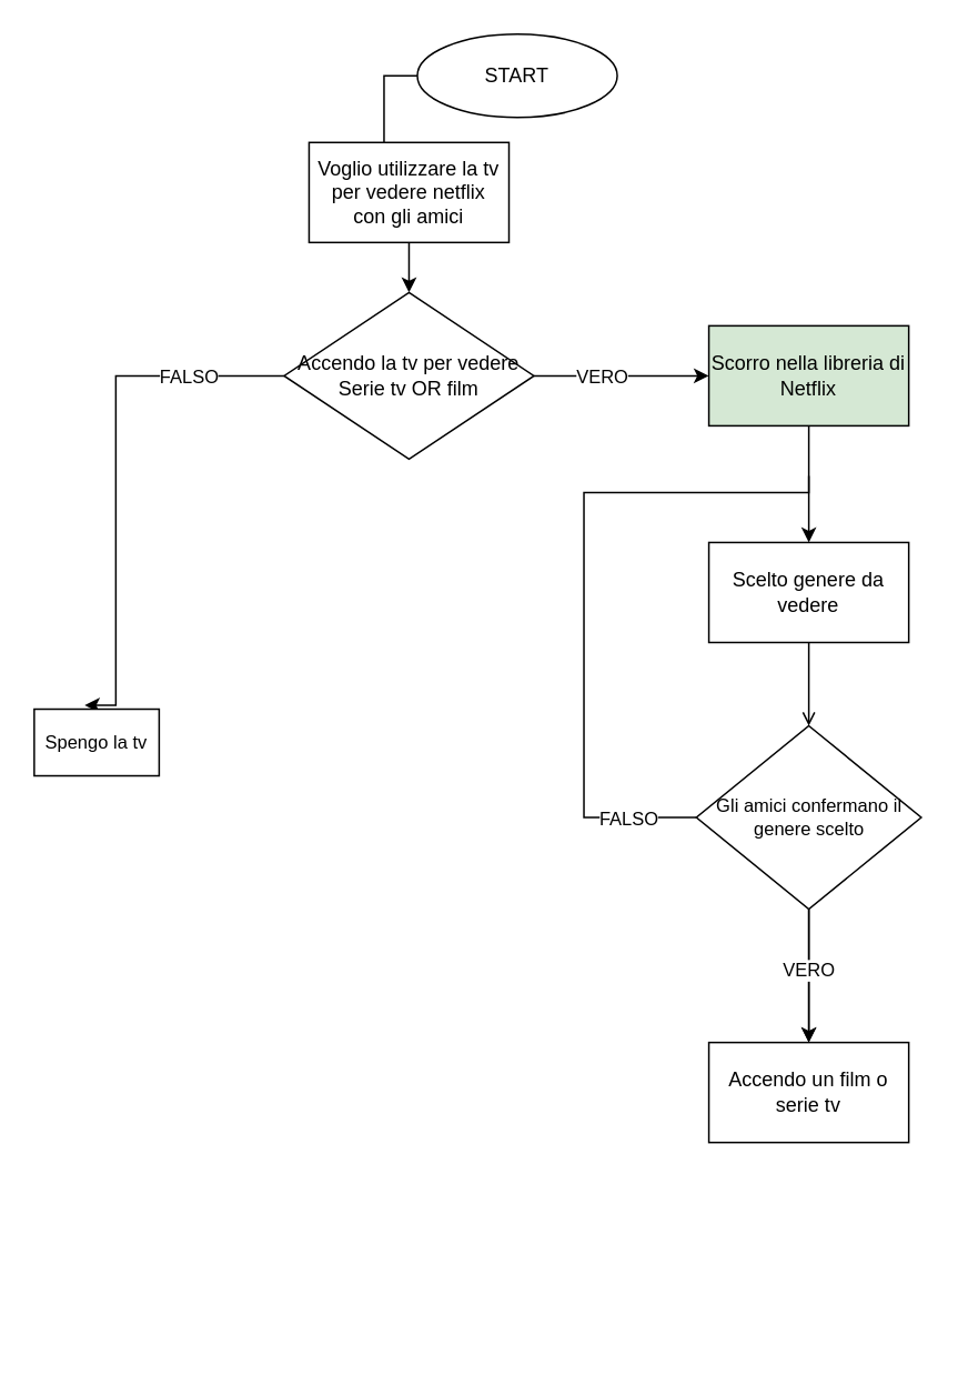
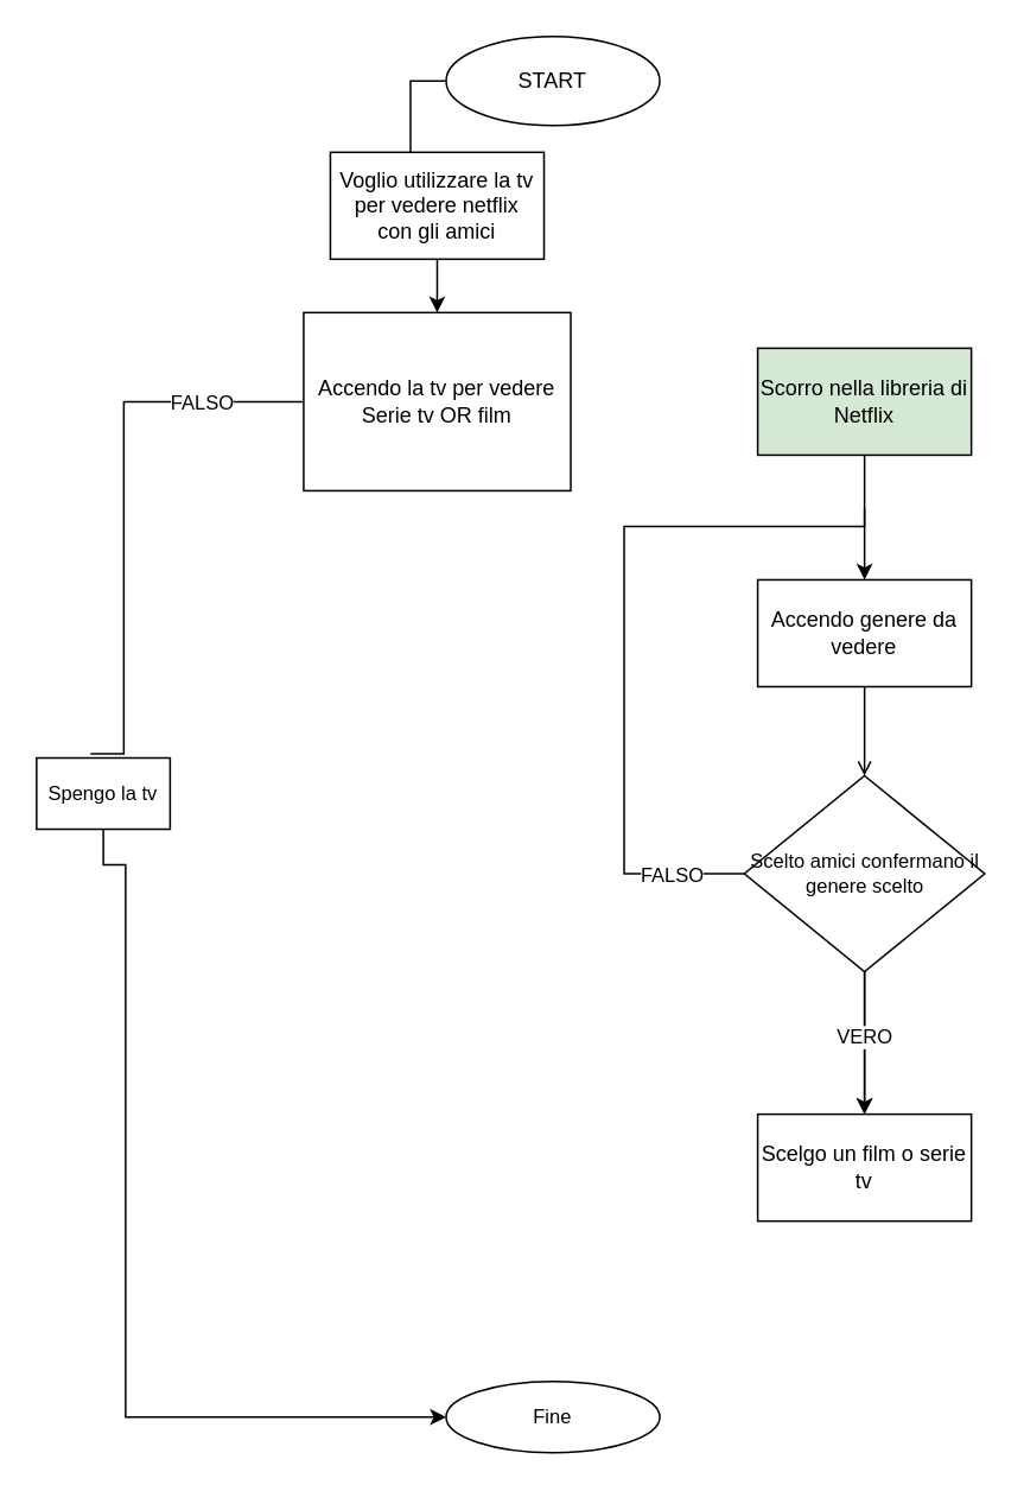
- <mxCell id="10" value="Accendo la tv per vedere Serie tv OR film" style="rhombus;whiteSpace=wrap;html=1;fillStyle=auto;fillColor=default;" vertex="1" parent="1"><mxGeometry x="170" y="175" width="150" height="100" as="geometry" /></mxCell>
+ <mxCell id="10" value="Accendo la tv per vedere Serie tv OR film" style="whiteSpace=wrap;html=1;fillStyle=auto;fillColor=default;rounded=0;" vertex="1" parent="1"><mxGeometry x="170" y="175" width="150" height="100" as="geometry" /></mxCell>
- <mxCell id="6" style="edgeStyle=orthogonalEdgeStyle;rounded=0;orthogonalLoop=1;jettySize=auto;html=1;exitX=1;exitY=0.5;exitDx=0;exitDy=0;entryX=0;entryY=0.5;entryDx=0;entryDy=0;" edge="1" parent="1" source="10" target="12"><mxGeometry relative="1" as="geometry" /></mxCell>
- <mxCell id="7" value="VERO" style="edgeLabel;html=1;align=center;verticalAlign=middle;resizable=0;points=[];fontSize=11;" vertex="1" connectable="0" parent="6"><mxGeometry x="-0.305" y="4" relative="1" as="geometry"><mxPoint x="4" y="4" as="offset" /></mxGeometry></mxCell>
- <mxCell id="15" value="Scelto genere da vedere" style="rounded=0;whiteSpace=wrap;html=1;direction=west;" vertex="1" parent="1"><mxGeometry x="425" y="325" width="120" height="60" as="geometry" /></mxCell>
+ <mxCell id="15" value="Accendo genere da vedere" style="rounded=0;whiteSpace=wrap;html=1;direction=west;" vertex="1" parent="1"><mxGeometry x="425" y="325" width="120" height="60" as="geometry" /></mxCell>
- <mxCell id="8" style="edgeStyle=orthogonalEdgeStyle;rounded=0;orthogonalLoop=1;jettySize=auto;html=1;exitX=0;exitY=0.5;exitDx=0;exitDy=0;entryX=0.404;entryY=-0.058;entryDx=0;entryDy=0;entryPerimeter=0;fontSize=11;" edge="1" parent="1" source="10" target="24"><mxGeometry relative="1" as="geometry"><Array as="points"><mxPoint x="69" y="225" /></Array></mxGeometry></mxCell>
+ <mxCell id="8" style="edgeStyle=orthogonalEdgeStyle;rounded=0;orthogonalLoop=1;jettySize=auto;html=1;exitX=0;exitY=0.5;exitDx=0;exitDy=0;entryX=0.404;entryY=-0.058;entryDx=0;entryDy=0;entryPerimeter=0;fontSize=11;endArrow=none;" edge="1" parent="1" source="10" target="24"><mxGeometry relative="1" as="geometry"><Array as="points"><mxPoint x="69" y="225" /></Array></mxGeometry></mxCell>
- <mxCell id="21" value="Gli amici confermano il genere scelto" style="rhombus;whiteSpace=wrap;html=1;fontSize=11;" vertex="1" parent="1"><mxGeometry x="417.5" y="435" width="135" height="110" as="geometry" /></mxCell>
+ <mxCell id="21" value="Scelto amici confermano il genere scelto" style="rhombus;whiteSpace=wrap;html=1;fontSize=11;" vertex="1" parent="1"><mxGeometry x="417.5" y="435" width="135" height="110" as="geometry" /></mxCell>
- <mxCell id="13" value="Accendo un film o serie tv" style="rounded=0;whiteSpace=wrap;html=1;" vertex="1" parent="1"><mxGeometry x="425" y="625" width="120" height="60" as="geometry" /></mxCell>
+ <mxCell id="13" value="Scelgo un film o serie tv" style="rounded=0;whiteSpace=wrap;html=1;" vertex="1" parent="1"><mxGeometry x="425" y="625" width="120" height="60" as="geometry" /></mxCell>
+ <mxCell id="23" style="edgeStyle=orthogonalEdgeStyle;rounded=0;orthogonalLoop=1;jettySize=auto;html=1;exitX=0.5;exitY=1;exitDx=0;exitDy=0;entryX=0;entryY=0.5;entryDx=0;entryDy=0;fontSize=11;" edge="1" parent="1" source="24" target="25"><mxGeometry relative="1" as="geometry"><Array as="points"><mxPoint x="70" y="485" /><mxPoint x="70" y="795" /></Array></mxGeometry></mxCell>
+ <mxCell id="25" value="Fine" style="ellipse;whiteSpace=wrap;html=1;fontSize=11;" vertex="1" parent="1"><mxGeometry x="250" y="775" width="120" height="40" as="geometry" /></mxCell>
